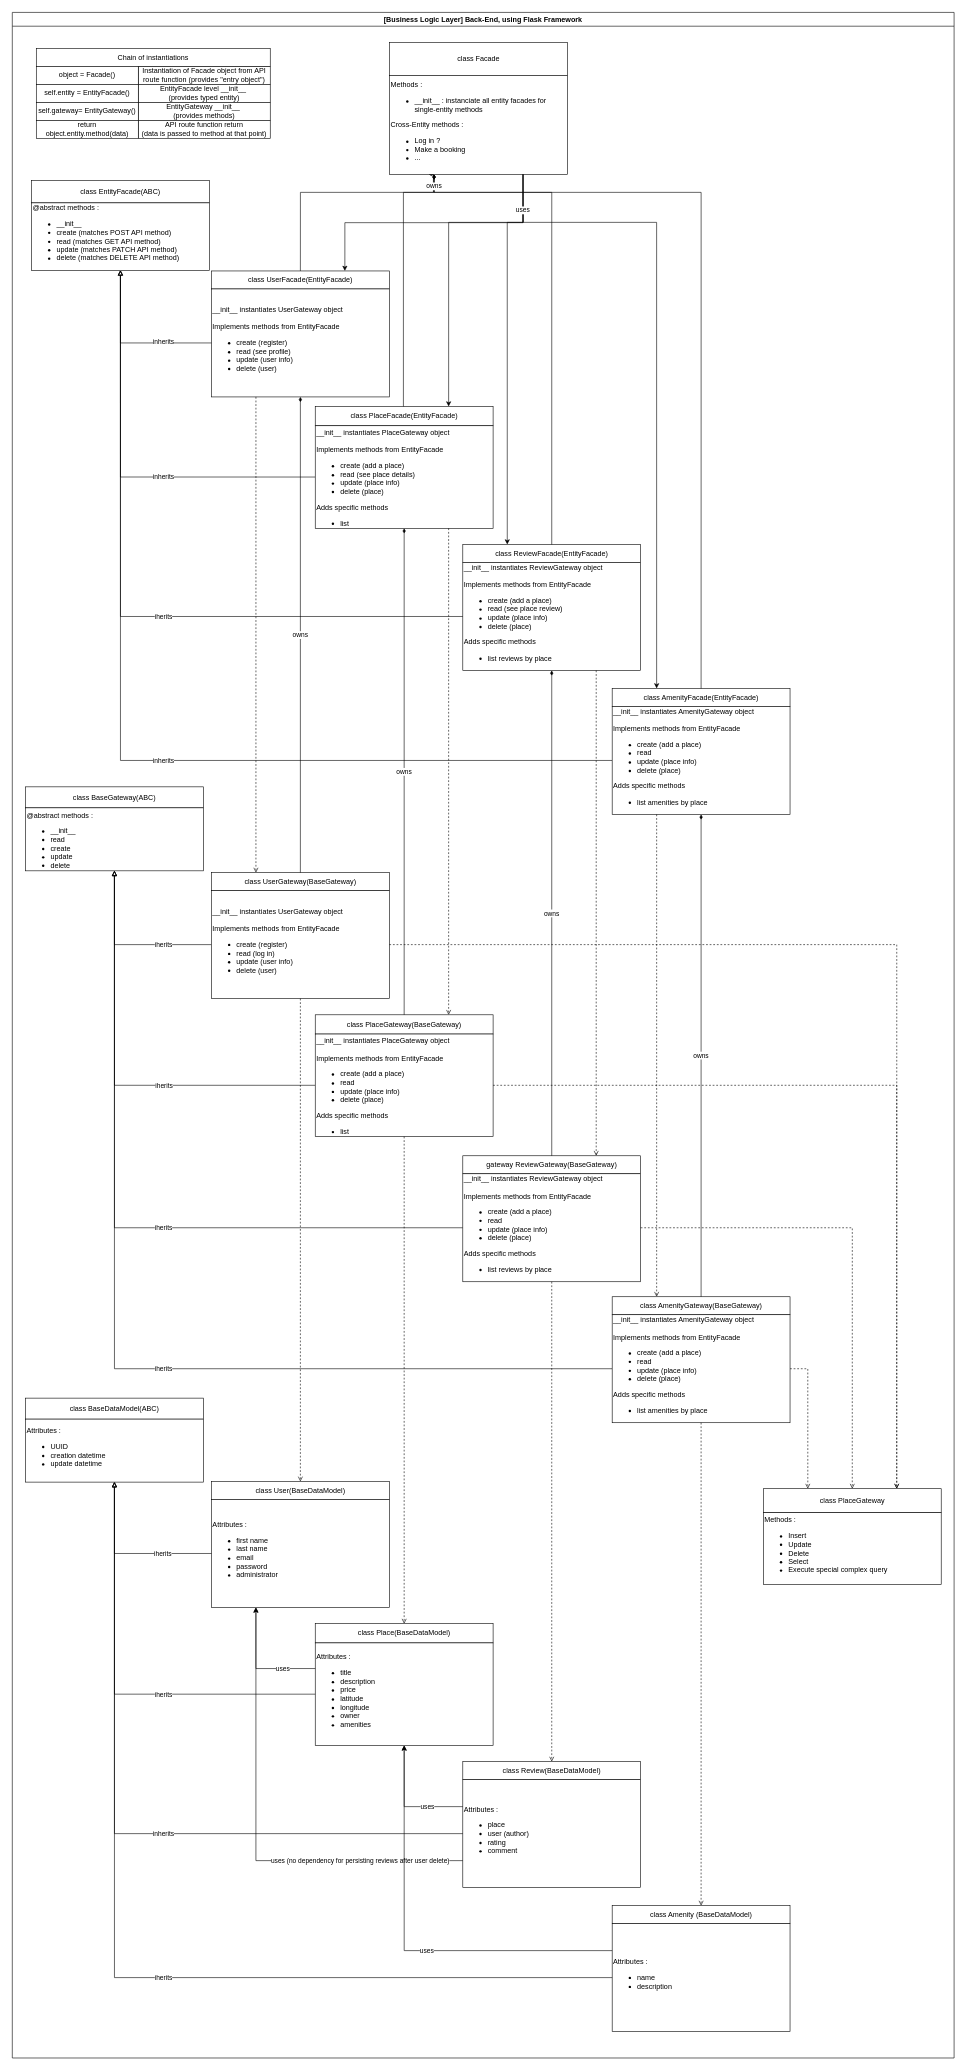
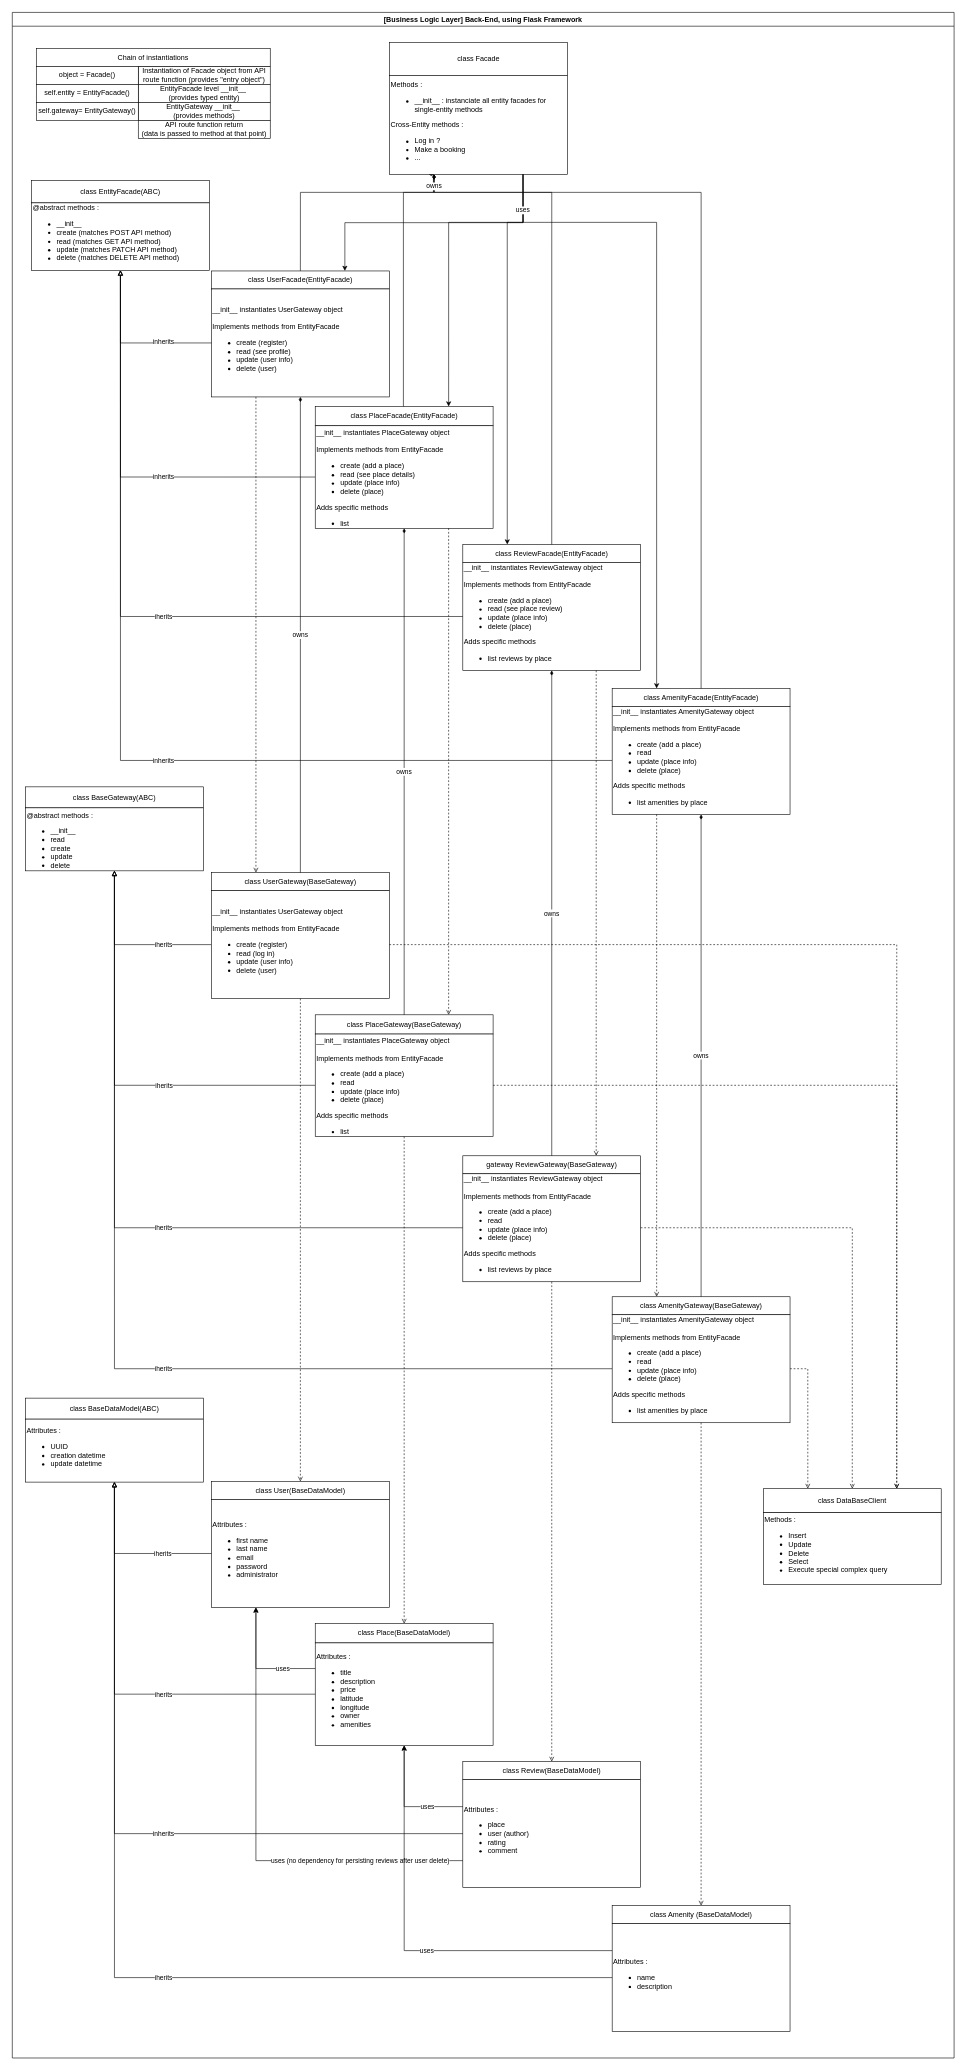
- <mxCell id="119" value="&lt;div&gt;return object.entity.method(data)&lt;/div&gt;" style="rounded=0;whiteSpace=wrap;html=1;" parent="110" vertex="1"><mxGeometry y="120" width="170" height="30" as="geometry" /></mxCell>
- <mxCell id="108" value="class PlaceGateway" style="rounded=0;whiteSpace=wrap;html=1;" parent="107" vertex="1"><mxGeometry width="296.5" height="40" as="geometry" /></mxCell>
+ <mxCell id="108" value="class DataBaseClient" style="rounded=0;whiteSpace=wrap;html=1;" parent="107" vertex="1"><mxGeometry width="296.5" height="40" as="geometry" /></mxCell>
